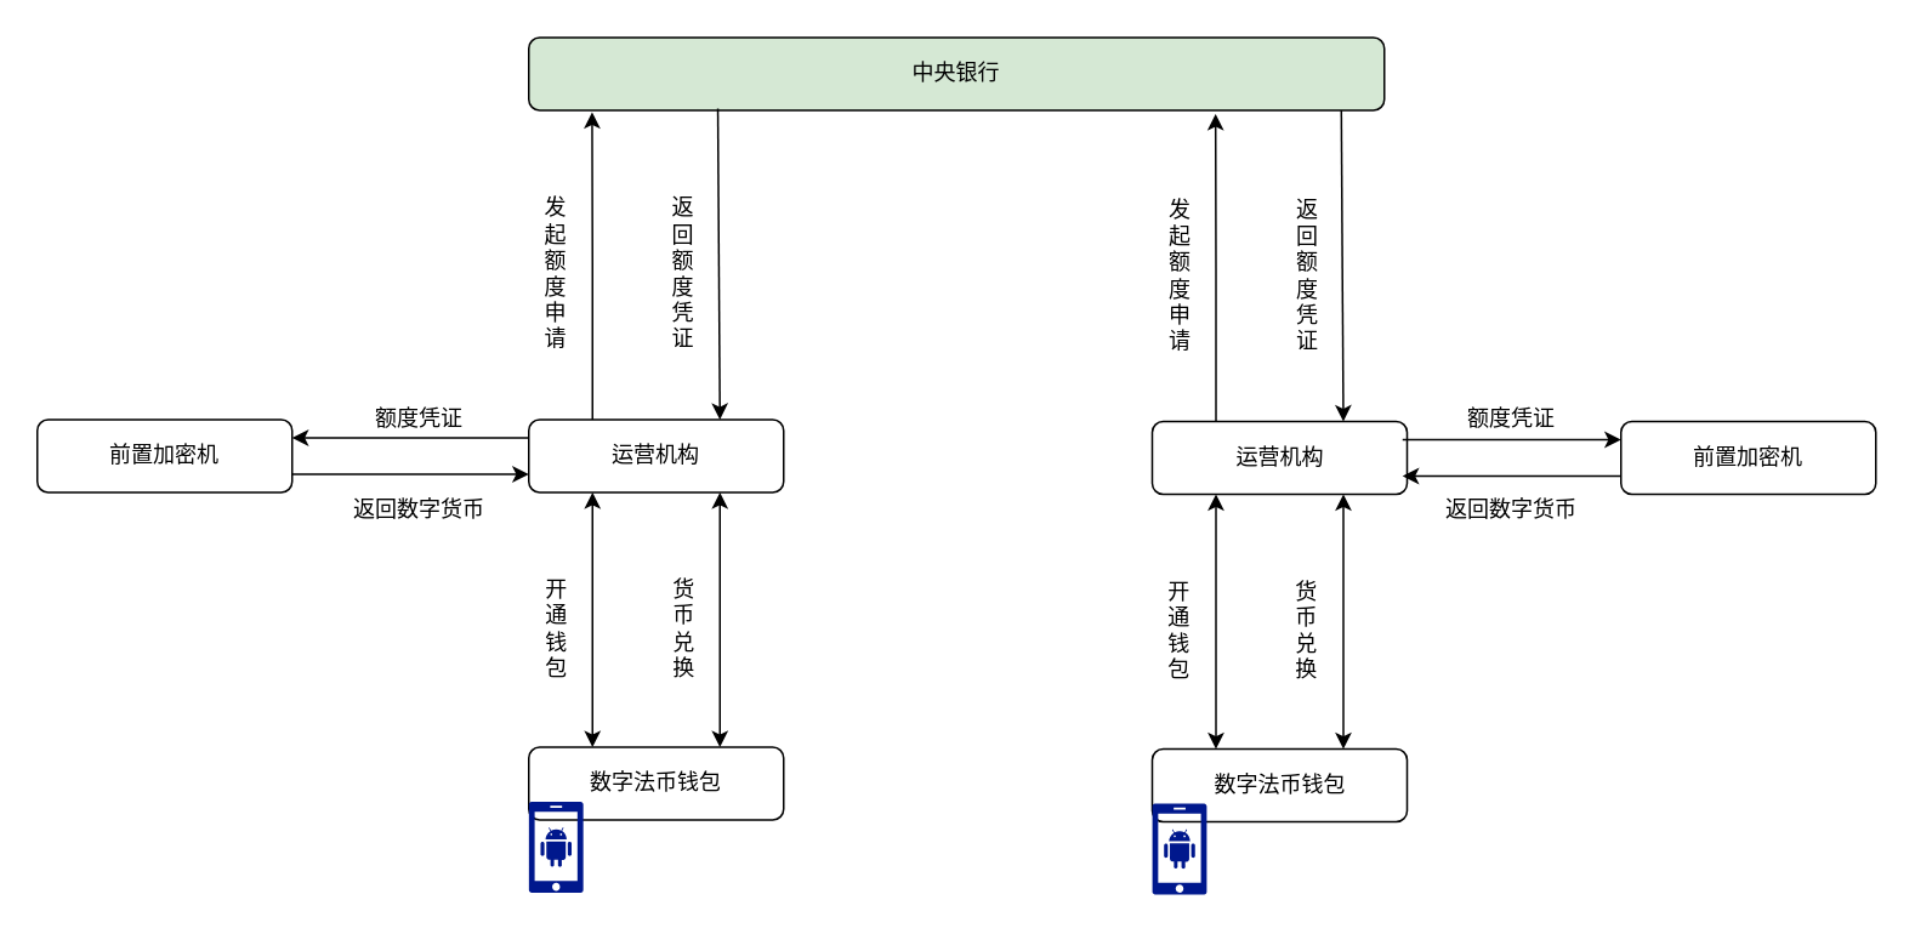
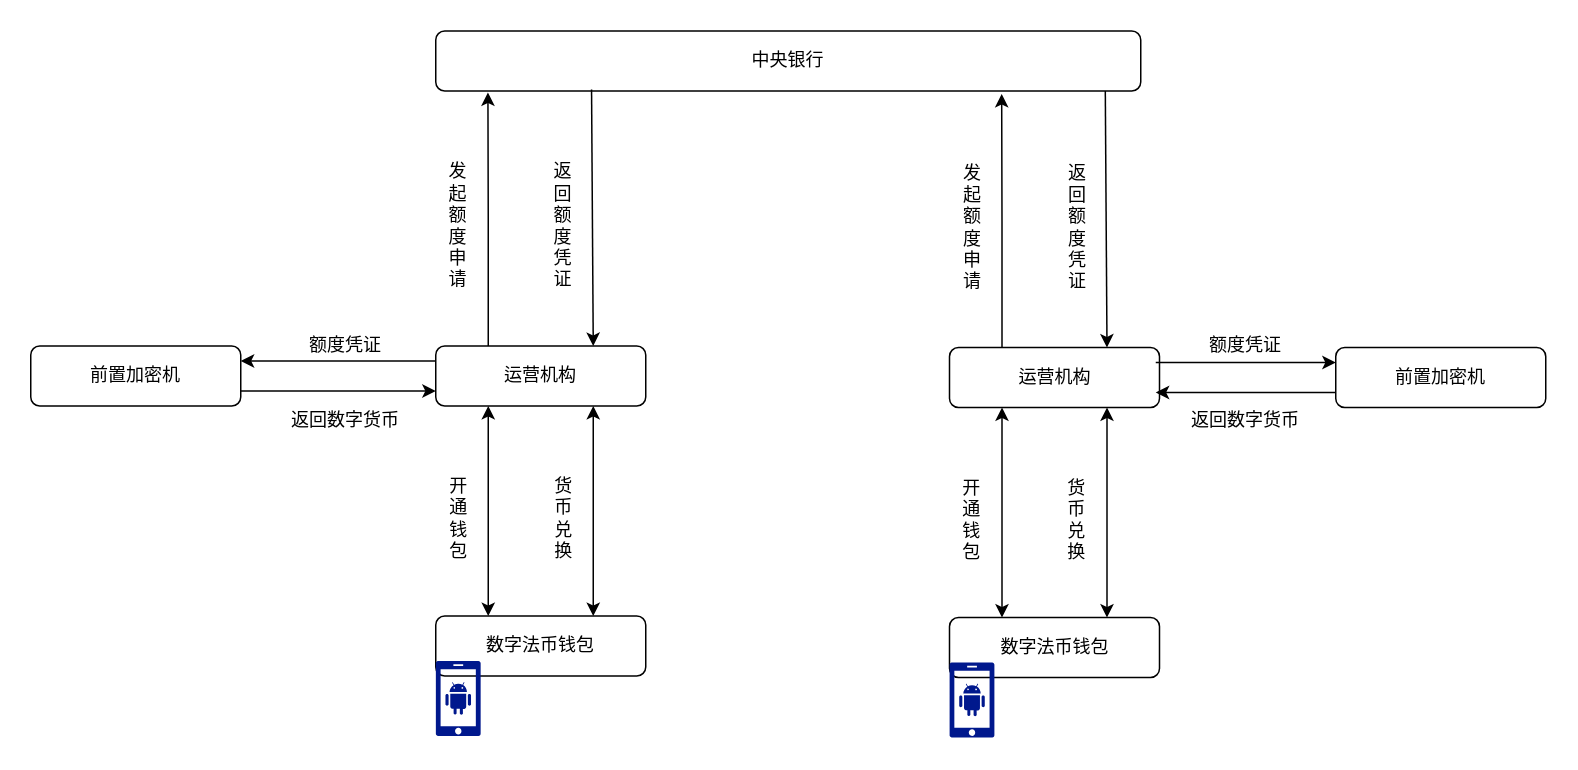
- <mxCell id="2" value="中央银行" style="rounded=1;whiteSpace=wrap;html=1;fillColor=#d5e8d4;" vertex="1" parent="1"><mxGeometry x="290" y="20" width="470" height="40" as="geometry" /></mxCell>
+ <mxCell id="2" value="中央银行" style="rounded=1;whiteSpace=wrap;html=1;" vertex="1" parent="1"><mxGeometry x="290" y="20" width="470" height="40" as="geometry" /></mxCell>
